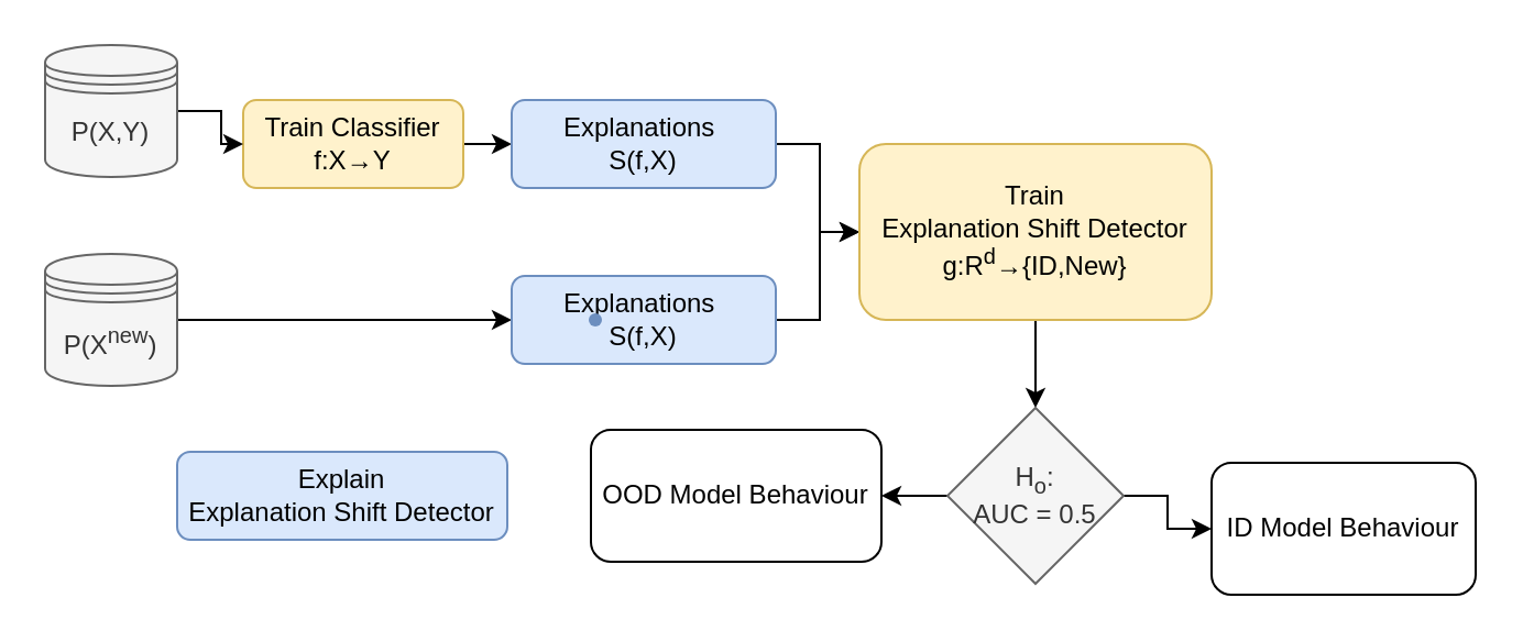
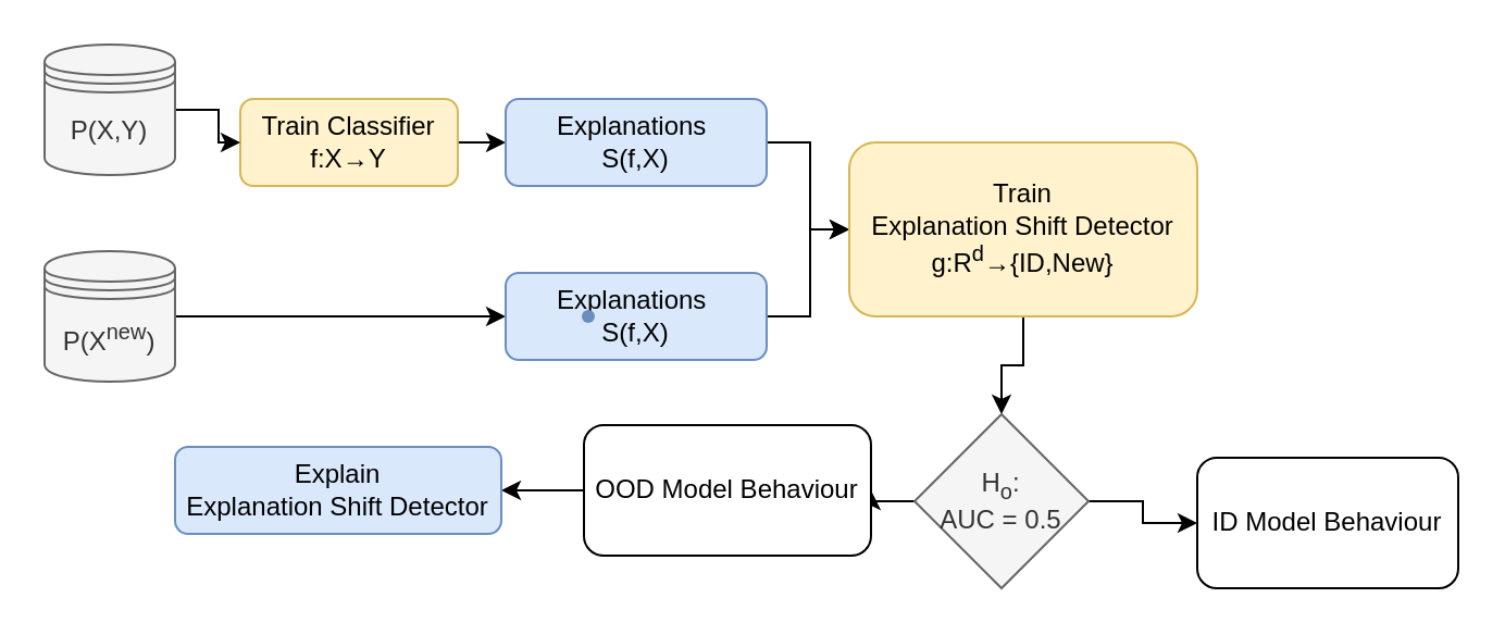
+ <mxCell id="19" value="" style="edgeStyle=orthogonalEdgeStyle;rounded=0;orthogonalLoop=1;jettySize=auto;html=1;" edge="1" parent="1" source="20" target="21"><mxGeometry relative="1" as="geometry" /></mxCell>
- <mxCell id="17" value="H&lt;sub&gt;o&lt;/sub&gt;:&lt;br&gt;AUC = 0.5" style="rhombus;whiteSpace=wrap;html=1;fillColor=#f5f5f5;fontColor=#333333;strokeColor=#666666;" vertex="1" parent="1"><mxGeometry x="430" y="185" width="80" height="80" as="geometry" /></mxCell>
+ <mxCell id="17" value="H&lt;sub&gt;o&lt;/sub&gt;:&lt;br&gt;AUC = 0.5" style="rhombus;whiteSpace=wrap;html=1;fillColor=#f5f5f5;fontColor=#333333;strokeColor=#666666;" vertex="1" parent="1"><mxGeometry x="420" y="190" width="80" height="80" as="geometry" /></mxCell>
